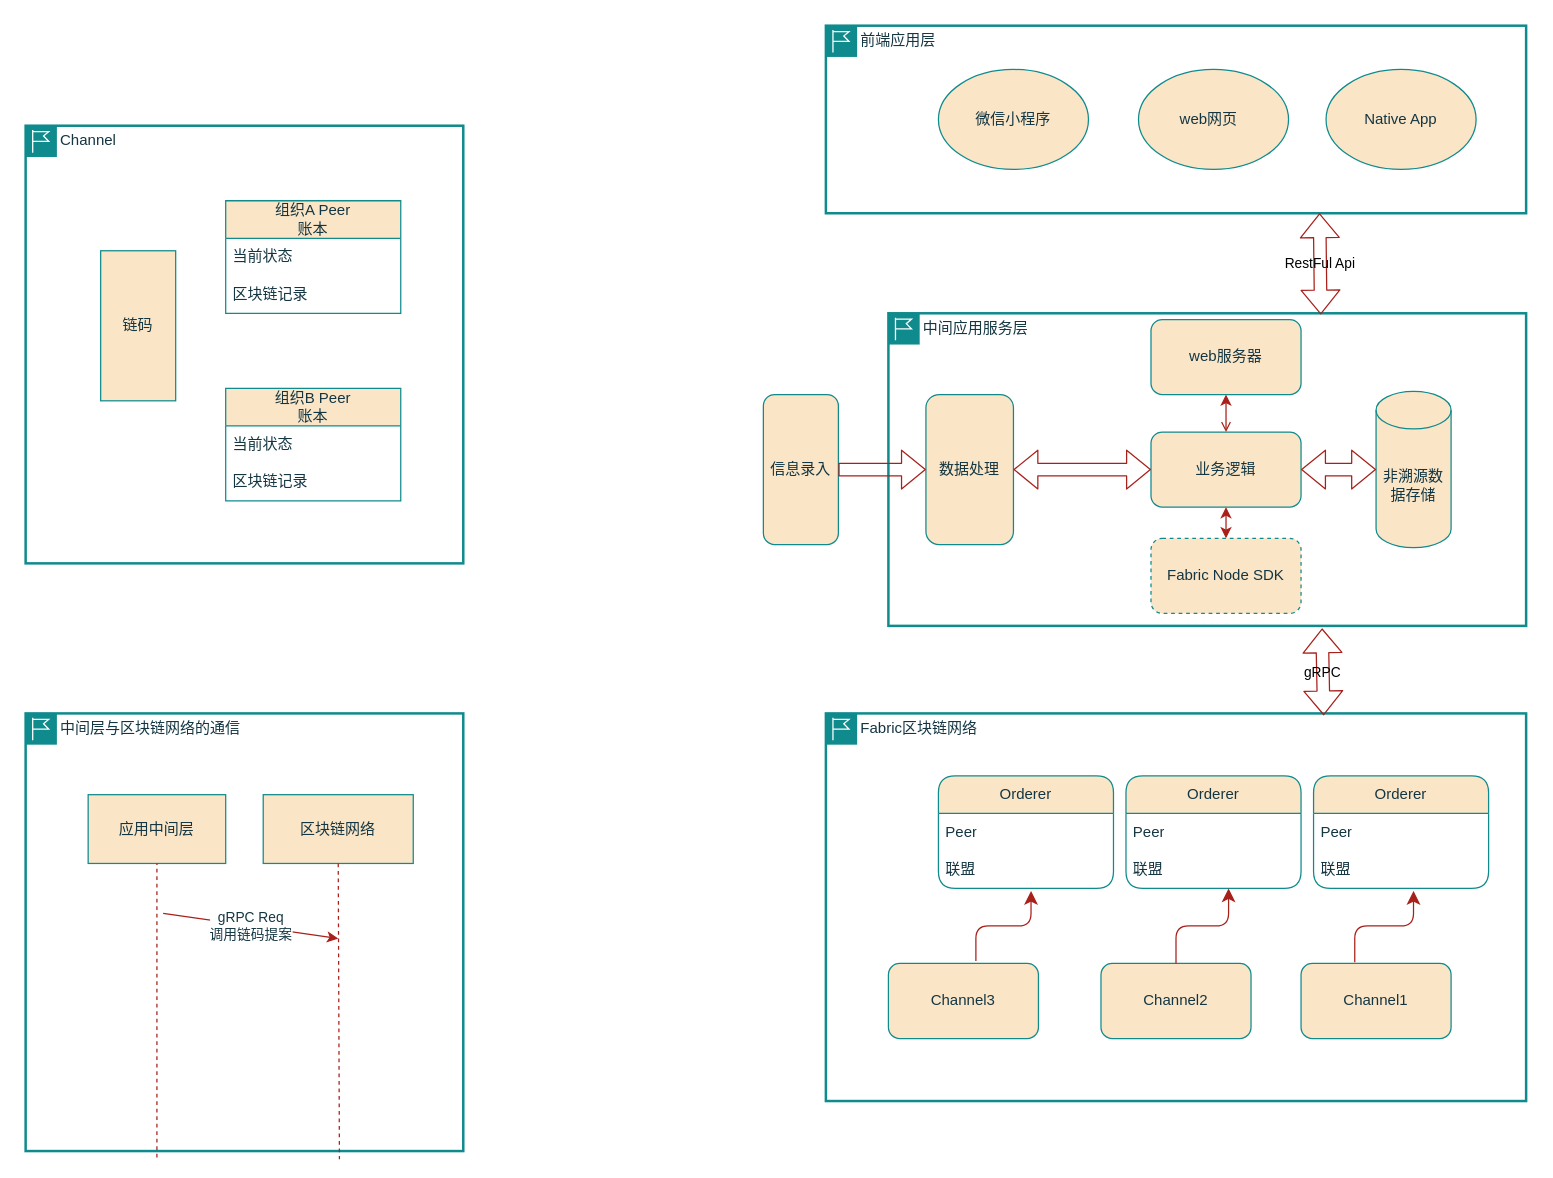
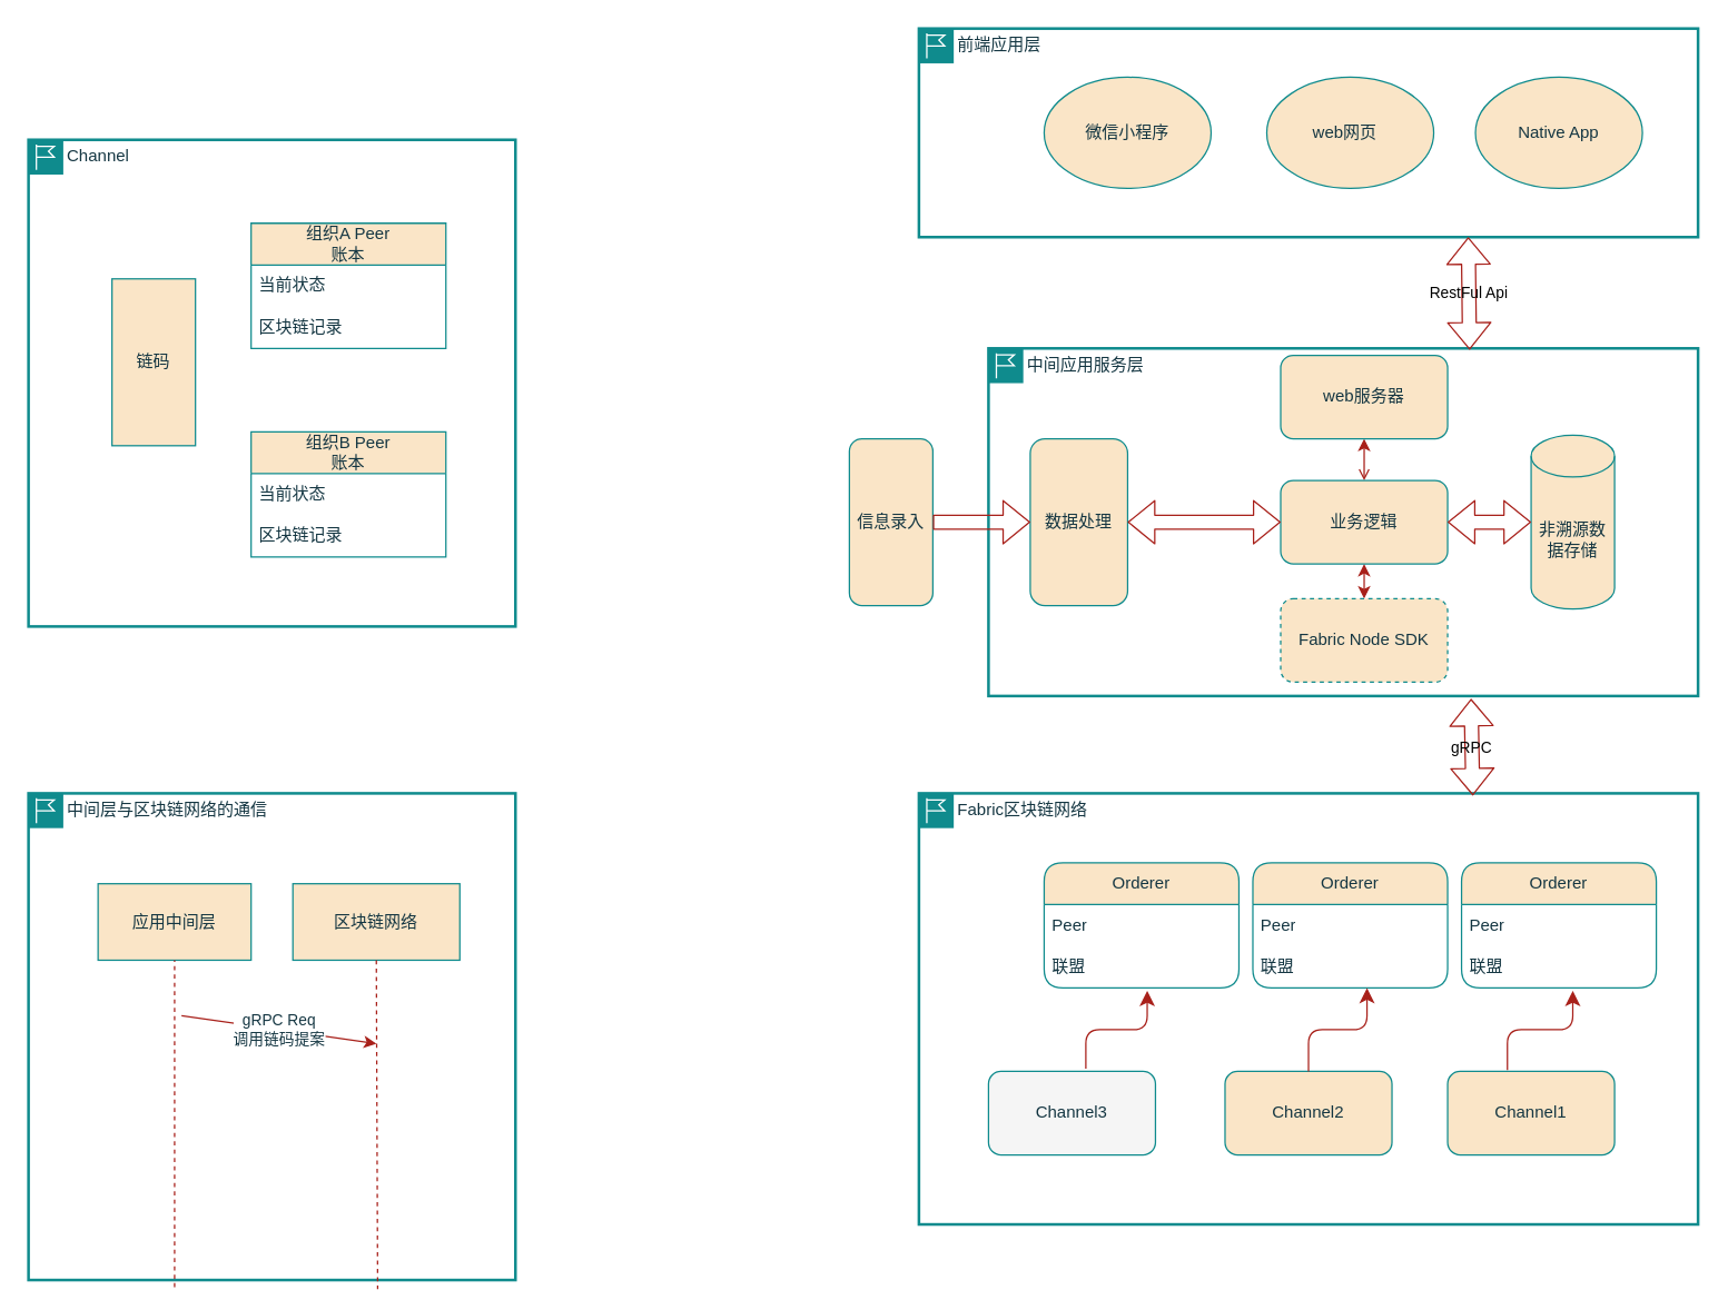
- <mxCell id="28" value="Channel3" style="rounded=1;whiteSpace=wrap;html=1;labelBackgroundColor=none;fillColor=#FAE5C7;strokeColor=#0F8B8D;fontColor=#143642;" vertex="1" parent="1"><mxGeometry x="710" y="770" width="120" height="60" as="geometry" /></mxCell>
+ <mxCell id="28" value="Channel3" style="rounded=1;whiteSpace=wrap;html=1;labelBackgroundColor=none;fillColor=#f5f5f5;strokeColor=#0F8B8D;fontColor=#143642;" vertex="1" parent="1"><mxGeometry x="710" y="770" width="120" height="60" as="geometry" /></mxCell>
